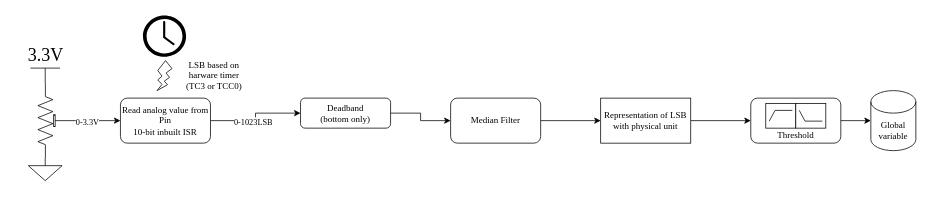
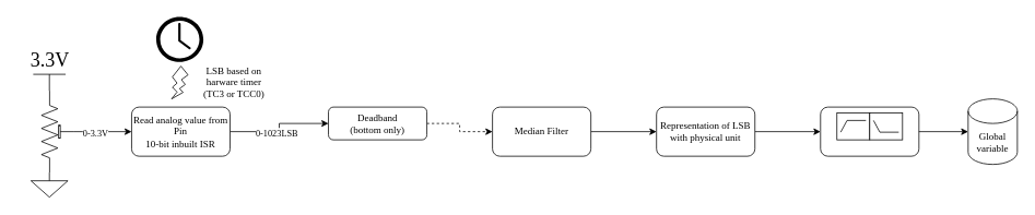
- <mxCell id="13" value="" style="edgeStyle=orthogonalEdgeStyle;rounded=0;orthogonalLoop=1;jettySize=auto;html=1;fontFamily=B612;fontSource=https%3A%2F%2Ffonts.googleapis.com%2Fcss%3Ffamily%3DB612;" parent="1" source="14" target="16" edge="1"><mxGeometry relative="1" as="geometry" /></mxCell>
+ <mxCell id="13" value="" style="edgeStyle=orthogonalEdgeStyle;rounded=0;orthogonalLoop=1;jettySize=auto;html=1;fontFamily=B612;fontSource=https%3A%2F%2Ffonts.googleapis.com%2Fcss%3Ffamily%3DB612;dashed=1;" parent="1" source="14" target="16" edge="1"><mxGeometry relative="1" as="geometry" /></mxCell>
- <mxCell id="18" value="Representation of LSB with physical unit" style="whiteSpace=wrap;html=1;fontFamily=B612;fontSource=https%3A%2F%2Ffonts.googleapis.com%2Fcss%3Ffamily%3DB612;rounded=0;" parent="1" vertex="1"><mxGeometry x="800" y="130" width="120" height="60" as="geometry" /></mxCell>
+ <mxCell id="18" value="Representation of LSB with physical unit" style="whiteSpace=wrap;html=1;rounded=1;fontFamily=B612;fontSource=https%3A%2F%2Ffonts.googleapis.com%2Fcss%3Ffamily%3DB612;" parent="1" vertex="1"><mxGeometry x="800" y="130" width="120" height="60" as="geometry" /></mxCell>
- <mxCell id="19" value="Global variable" style="shape=cylinder3;whiteSpace=wrap;html=1;boundedLbl=1;backgroundOutline=1;size=15;fontFamily=B612;fontSource=https%3A%2F%2Ffonts.googleapis.com%2Fcss%3Ffamily%3DB612;" parent="1" vertex="1"><mxGeometry x="1160" y="120" width="60" height="80" as="geometry" /></mxCell>
+ <mxCell id="19" value="Global variable" style="shape=cylinder3;whiteSpace=wrap;html=1;boundedLbl=1;backgroundOutline=1;size=15;fontFamily=B612;fontSource=https%3A%2F%2Ffonts.googleapis.com%2Fcss%3Ffamily%3DB612;" parent="1" vertex="1"><mxGeometry x="1180" y="120" width="60" height="80" as="geometry" /></mxCell>
- <mxCell id="22" value="Threshold" style="text;html=1;strokeColor=none;fillColor=none;align=center;verticalAlign=middle;whiteSpace=wrap;rounded=0;fontFamily=B612;fontSource=https%3A%2F%2Ffonts.googleapis.com%2Fcss%3Ffamily%3DB612;" parent="1" vertex="1"><mxGeometry x="1025" y="170" width="70" height="20" as="geometry" /></mxCell>
